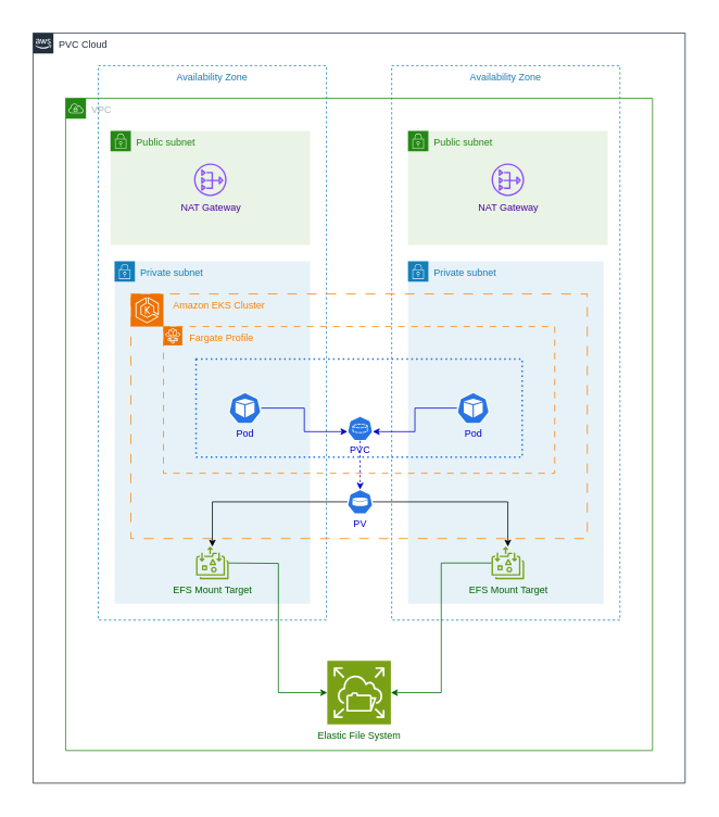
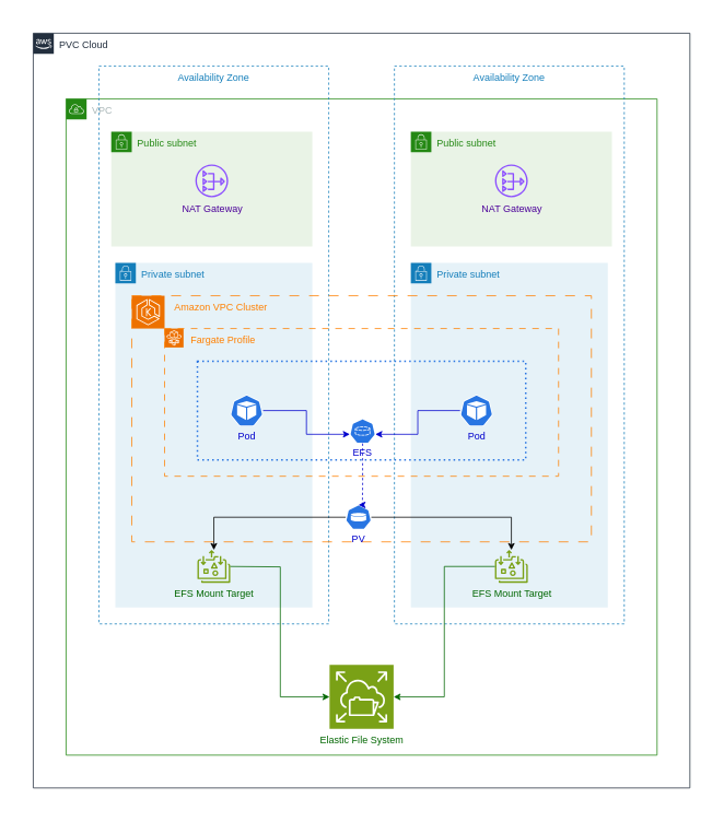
- <mxCell id="18" value="Amazon EKS Cluster" style="fillColor=none;strokeColor=#FF8000;dashed=1;verticalAlign=top;fontStyle=0;fontColor=#FF8000;whiteSpace=wrap;html=1;align=left;spacingRight=0;spacingLeft=50;dashPattern=12 12;" vertex="1" parent="3"><mxGeometry x="120" y="320" width="560" height="300" as="geometry" /></mxCell>
+ <mxCell id="18" value="Amazon VPC Cluster" style="fillColor=none;strokeColor=#FF8000;dashed=1;verticalAlign=top;fontStyle=0;fontColor=#FF8000;whiteSpace=wrap;html=1;align=left;spacingRight=0;spacingLeft=50;dashPattern=12 12;" vertex="1" parent="3"><mxGeometry x="120" y="320" width="560" height="300" as="geometry" /></mxCell>
- <mxCell id="24" value="PVC" style="sketch=0;html=1;dashed=0;whitespace=wrap;fillColor=#2875E2;strokeColor=#ffffff;points=[[0.005,0.63,0],[0.1,0.2,0],[0.9,0.2,0],[0.5,0,0],[0.995,0.63,0],[0.72,0.99,0],[0.5,1,0],[0.28,0.99,0]];verticalLabelPosition=bottom;align=center;verticalAlign=top;shape=mxgraph.kubernetes.icon;prIcon=pvc;aspect=fixed;fontColor=#0000CC;spacing=0;" vertex="1" parent="3"><mxGeometry x="385.63" y="470" width="31.25" height="30" as="geometry" /></mxCell>
+ <mxCell id="24" value="EFS" style="sketch=0;html=1;dashed=0;whitespace=wrap;fillColor=#2875E2;strokeColor=#ffffff;points=[[0.005,0.63,0],[0.1,0.2,0],[0.9,0.2,0],[0.5,0,0],[0.995,0.63,0],[0.72,0.99,0],[0.5,1,0],[0.28,0.99,0]];verticalLabelPosition=bottom;align=center;verticalAlign=top;shape=mxgraph.kubernetes.icon;prIcon=pvc;aspect=fixed;fontColor=#0000CC;spacing=0;" vertex="1" parent="3"><mxGeometry x="385.63" y="470" width="31.25" height="30" as="geometry" /></mxCell>
- <mxCell id="27" value="PV" style="sketch=0;html=1;dashed=0;whitespace=wrap;fillColor=#2875E2;strokeColor=#ffffff;points=[[0.005,0.63,0],[0.1,0.2,0],[0.9,0.2,0],[0.5,0,0],[0.995,0.63,0],[0.72,0.99,0],[0.5,1,0],[0.28,0.99,0]];verticalLabelPosition=bottom;align=center;verticalAlign=top;shape=mxgraph.kubernetes.icon;prIcon=pv;aspect=fixed;fontColor=#0000CC;spacing=0;" vertex="1" parent="3"><mxGeometry x="385.63" y="560" width="31.25" height="30" as="geometry" /></mxCell>
+ <mxCell id="27" value="PV" style="sketch=0;html=1;dashed=0;whitespace=wrap;fillColor=#2875E2;strokeColor=#ffffff;points=[[0.005,0.63,0],[0.1,0.2,0],[0.9,0.2,0],[0.5,0,0],[0.995,0.63,0],[0.72,0.99,0],[0.5,1,0],[0.28,0.99,0]];verticalLabelPosition=bottom;align=center;verticalAlign=top;shape=mxgraph.kubernetes.icon;prIcon=pv;aspect=fixed;fontColor=#0000CC;spacing=0;" vertex="1" parent="3"><mxGeometry x="380.63" y="575" width="31.25" height="30" as="geometry" /></mxCell>
